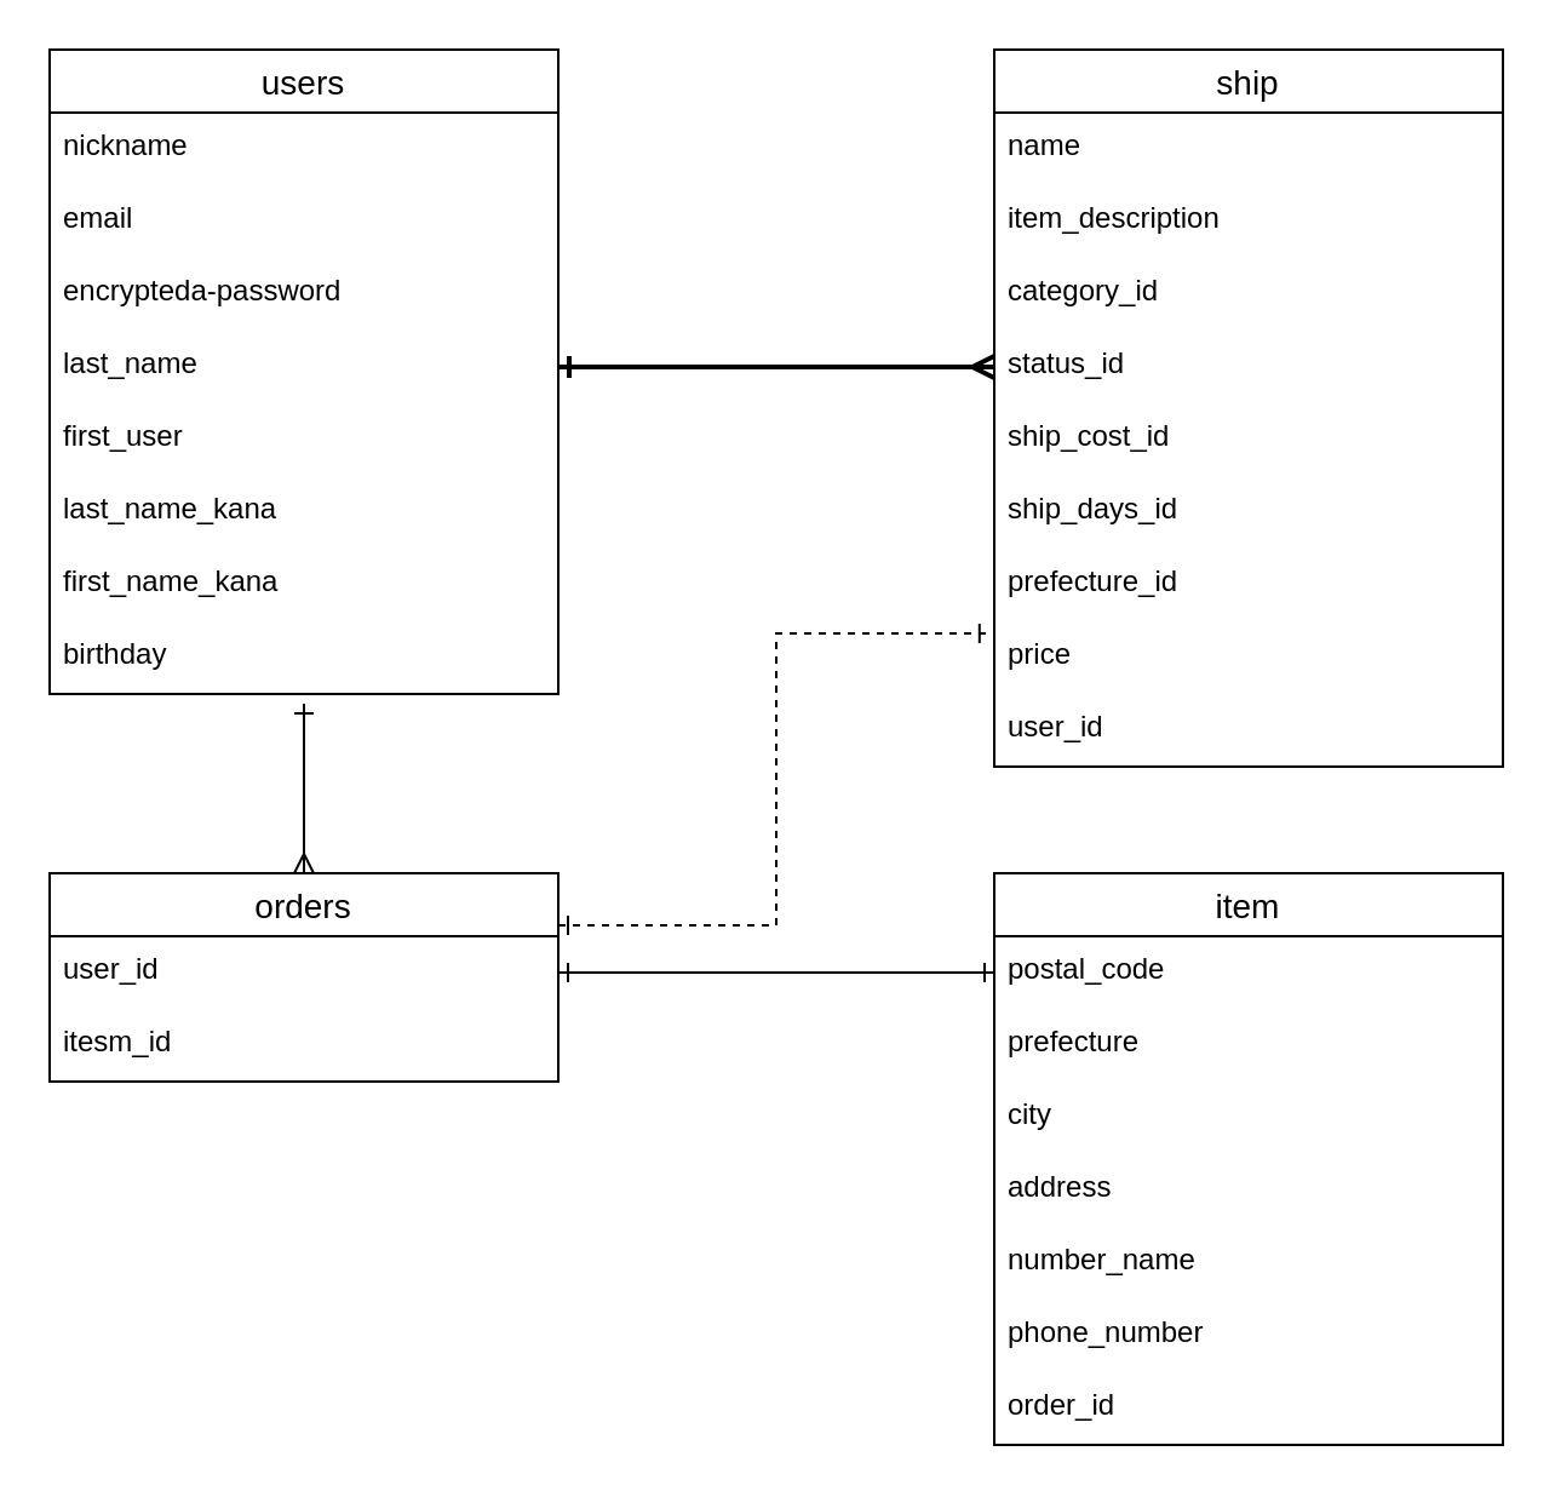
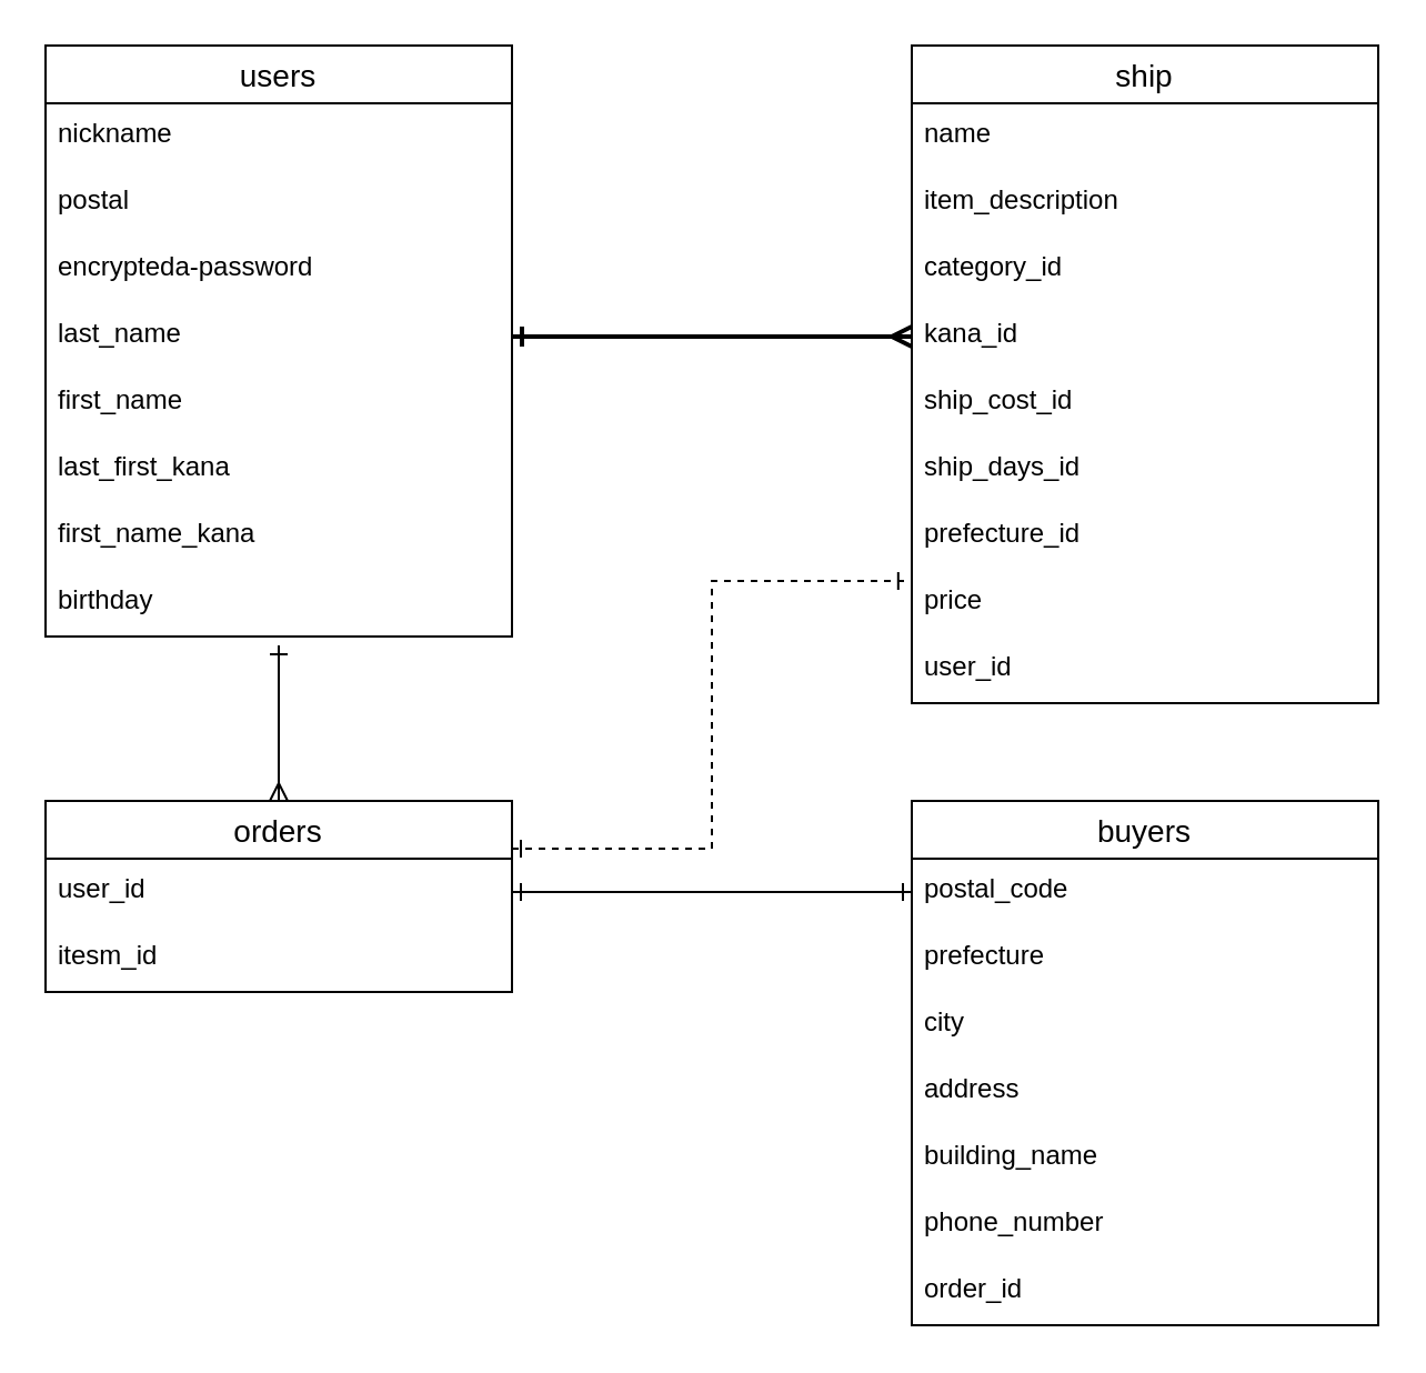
- <mxCell id="4" value="email" style="text;strokeColor=none;fillColor=none;spacingLeft=4;spacingRight=4;overflow=hidden;rotatable=0;points=[[0,0.5],[1,0.5]];portConstraint=eastwest;fontSize=12;" parent="2" vertex="1"><mxGeometry y="56" width="210" height="30" as="geometry" /></mxCell>
+ <mxCell id="4" value="postal" style="text;strokeColor=none;fillColor=none;spacingLeft=4;spacingRight=4;overflow=hidden;rotatable=0;points=[[0,0.5],[1,0.5]];portConstraint=eastwest;fontSize=12;" parent="2" vertex="1"><mxGeometry y="56" width="210" height="30" as="geometry" /></mxCell>
- <mxCell id="15" value="status_id" style="text;strokeColor=none;fillColor=none;spacingLeft=4;spacingRight=4;overflow=hidden;rotatable=0;points=[[0,0.5],[1,0.5]];portConstraint=eastwest;fontSize=12;" parent="11" vertex="1"><mxGeometry y="116" width="210" height="30" as="geometry" /></mxCell>
+ <mxCell id="15" value="kana_id" style="text;strokeColor=none;fillColor=none;spacingLeft=4;spacingRight=4;overflow=hidden;rotatable=0;points=[[0,0.5],[1,0.5]];portConstraint=eastwest;fontSize=12;" parent="11" vertex="1"><mxGeometry y="116" width="210" height="30" as="geometry" /></mxCell>
- <mxCell id="7" value="first_user" style="text;strokeColor=none;fillColor=none;spacingLeft=4;spacingRight=4;overflow=hidden;rotatable=0;points=[[0,0.5],[1,0.5]];portConstraint=eastwest;fontSize=12;" parent="2" vertex="1"><mxGeometry y="146" width="210" height="30" as="geometry" /></mxCell>
+ <mxCell id="7" value="first_name" style="text;strokeColor=none;fillColor=none;spacingLeft=4;spacingRight=4;overflow=hidden;rotatable=0;points=[[0,0.5],[1,0.5]];portConstraint=eastwest;fontSize=12;" parent="2" vertex="1"><mxGeometry y="146" width="210" height="30" as="geometry" /></mxCell>
- <mxCell id="8" value="last_name_kana" style="text;strokeColor=none;fillColor=none;spacingLeft=4;spacingRight=4;overflow=hidden;rotatable=0;points=[[0,0.5],[1,0.5]];portConstraint=eastwest;fontSize=12;" parent="2" vertex="1"><mxGeometry y="176" width="210" height="30" as="geometry" /></mxCell>
+ <mxCell id="8" value="last_first_kana" style="text;strokeColor=none;fillColor=none;spacingLeft=4;spacingRight=4;overflow=hidden;rotatable=0;points=[[0,0.5],[1,0.5]];portConstraint=eastwest;fontSize=12;" parent="2" vertex="1"><mxGeometry y="176" width="210" height="30" as="geometry" /></mxCell>
- <mxCell id="23" value="item" style="swimlane;fontStyle=0;childLayout=stackLayout;horizontal=1;startSize=26;horizontalStack=0;resizeParent=1;resizeParentMax=0;resizeLast=0;collapsible=1;marginBottom=0;align=center;fontSize=14;html=0;" parent="1" vertex="1"><mxGeometry x="410" y="360" width="210" height="236" as="geometry" /></mxCell>
+ <mxCell id="23" value="buyers" style="swimlane;fontStyle=0;childLayout=stackLayout;horizontal=1;startSize=26;horizontalStack=0;resizeParent=1;resizeParentMax=0;resizeLast=0;collapsible=1;marginBottom=0;align=center;fontSize=14;html=0;" parent="1" vertex="1"><mxGeometry x="410" y="360" width="210" height="236" as="geometry" /></mxCell>
- <mxCell id="28" value="number_name" style="text;strokeColor=none;fillColor=none;spacingLeft=4;spacingRight=4;overflow=hidden;rotatable=0;points=[[0,0.5],[1,0.5]];portConstraint=eastwest;fontSize=12;" parent="23" vertex="1"><mxGeometry y="146" width="210" height="30" as="geometry" /></mxCell>
+ <mxCell id="28" value="building_name" style="text;strokeColor=none;fillColor=none;spacingLeft=4;spacingRight=4;overflow=hidden;rotatable=0;points=[[0,0.5],[1,0.5]];portConstraint=eastwest;fontSize=12;" parent="23" vertex="1"><mxGeometry y="146" width="210" height="30" as="geometry" /></mxCell>
